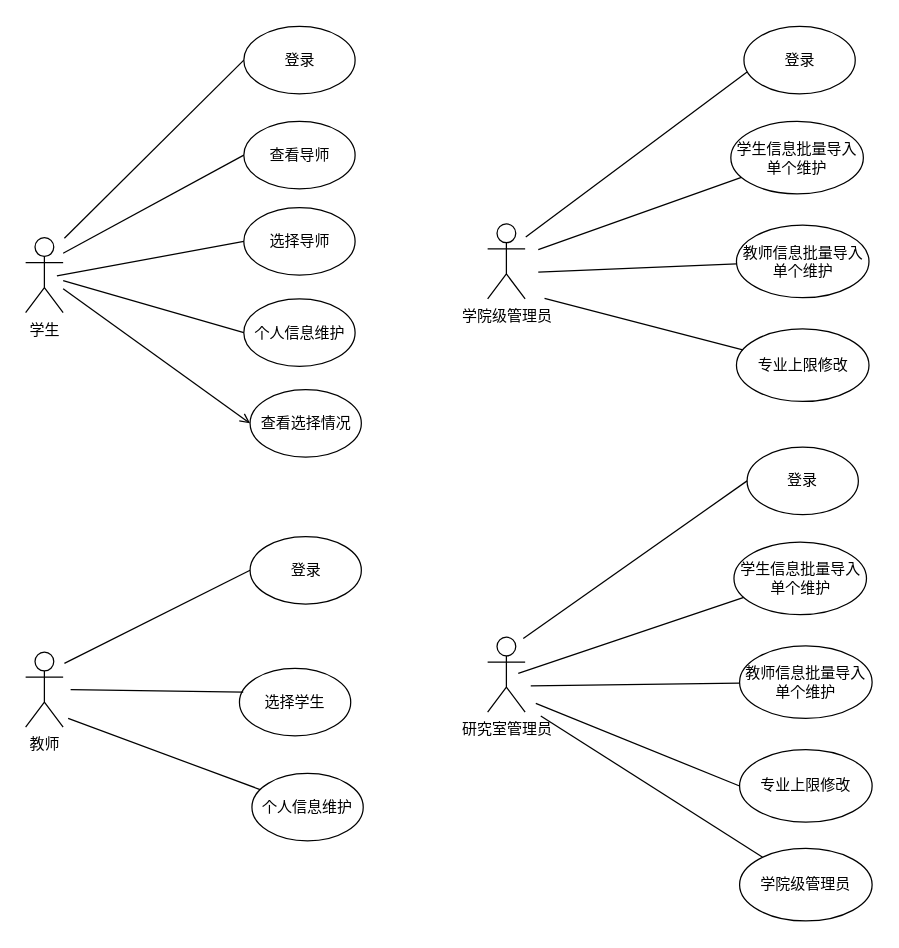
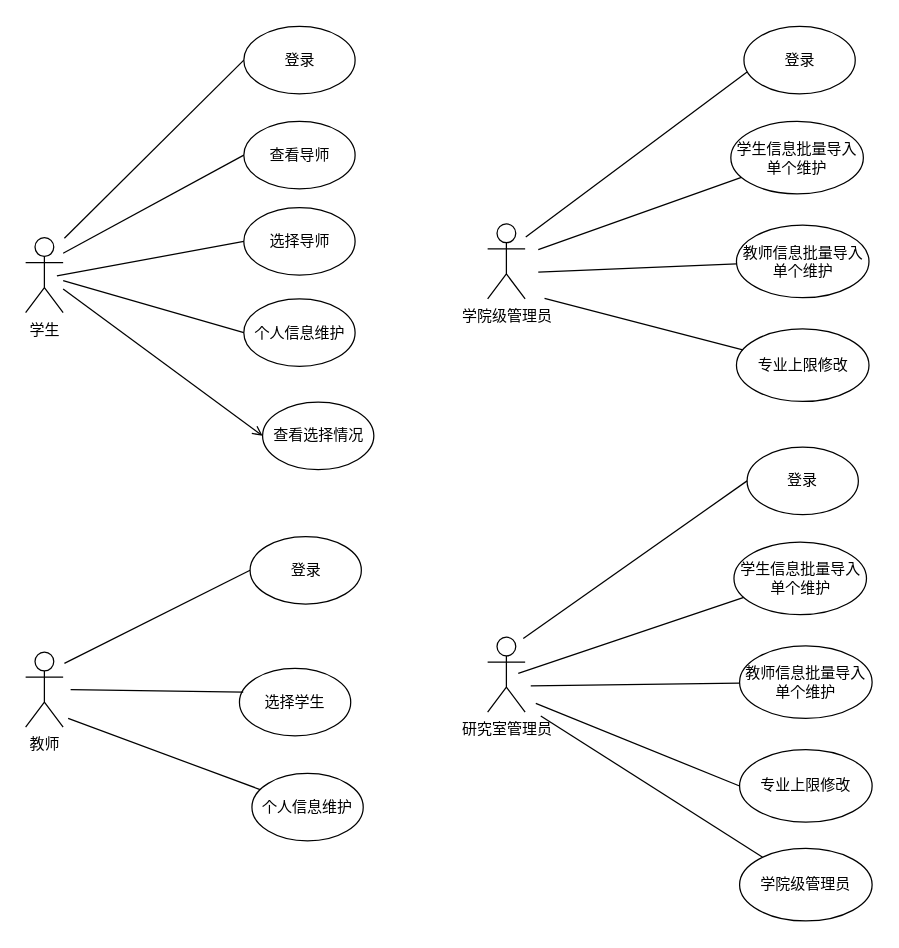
- <mxCell id="9" value="查看选择情况" style="ellipse;whiteSpace=wrap;html=1;" parent="1" vertex="1"><mxGeometry x="199.5" y="311" width="89" height="54" as="geometry" /></mxCell>
+ <mxCell id="9" value="查看选择情况" style="ellipse;whiteSpace=wrap;html=1;" parent="1" vertex="1"><mxGeometry x="209.5" y="321" width="89" height="54" as="geometry" /></mxCell>
